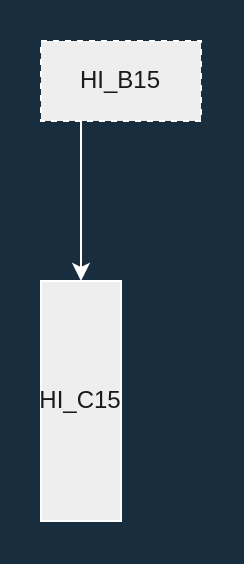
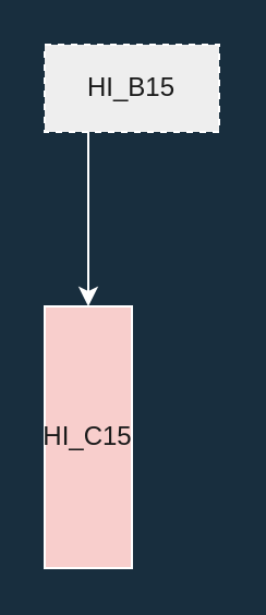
- <mxCell id="4" value="HI_C15" style="rounded=0;whiteSpace=wrap;html=1;sketch=0;fontColor=#1A1A1A;strokeColor=#FFFFFF;fillColor=#EEEEEE;" vertex="1" parent="1"><mxGeometry x="20" y="140" width="40" height="120" as="geometry" /></mxCell>
+ <mxCell id="4" value="HI_C15" style="rounded=0;whiteSpace=wrap;html=1;sketch=0;fontColor=#1A1A1A;strokeColor=#FFFFFF;fillColor=#f8cecc;" vertex="1" parent="1"><mxGeometry x="20" y="140" width="40" height="120" as="geometry" /></mxCell>
